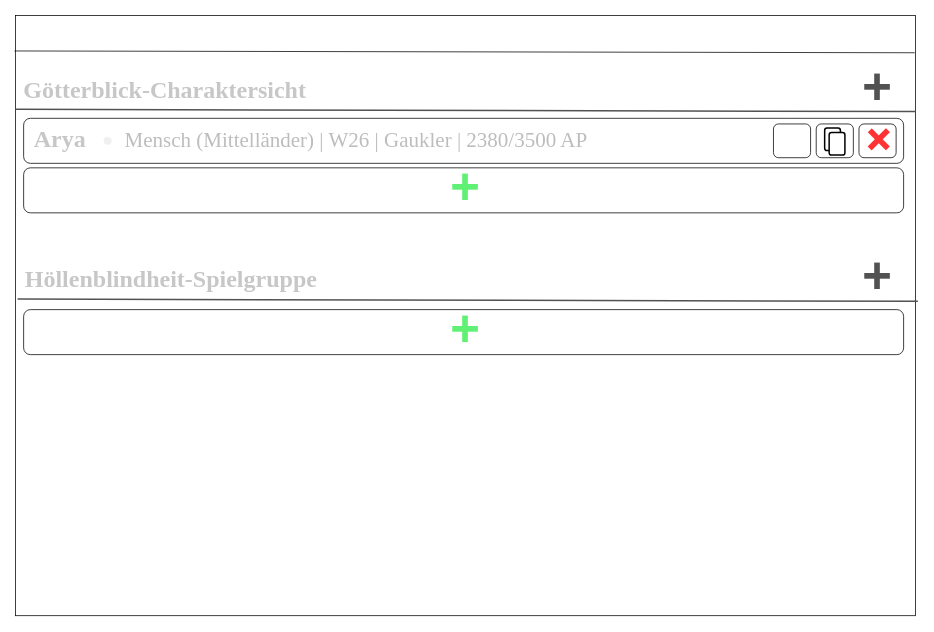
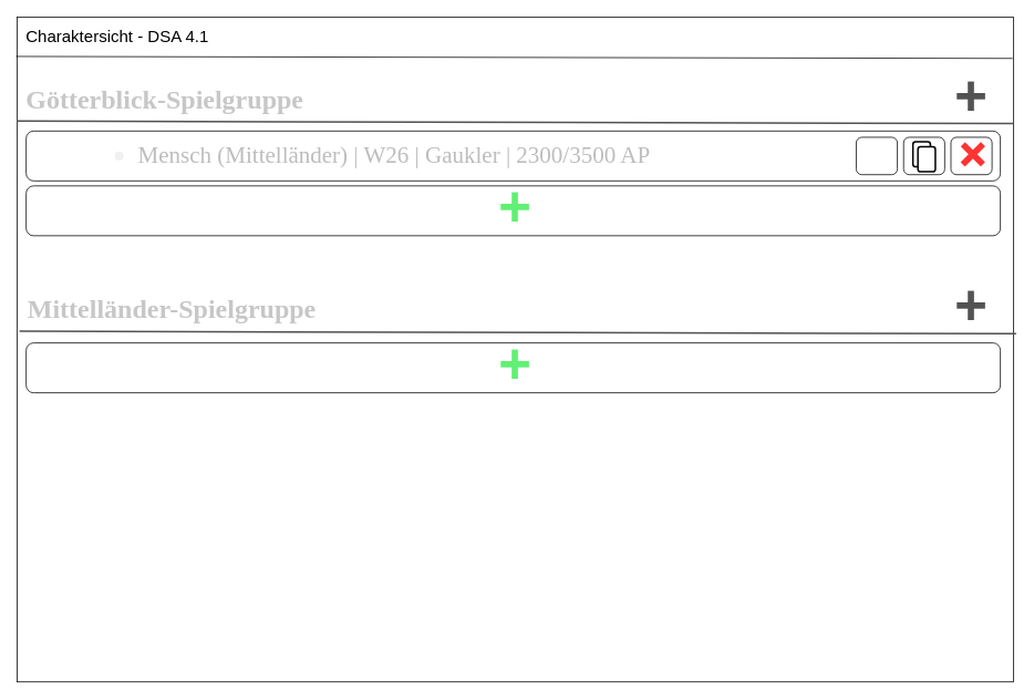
+ <mxCell id="25" value="&lt;div align=&quot;left&quot;&gt;&lt;font style=&quot;font-size: 20px;&quot;&gt;Charaktersicht - DSA 4.1&lt;/font&gt;&lt;br&gt;&lt;/div&gt;" style="text;strokeColor=none;align=left;fillColor=none;html=1;verticalAlign=middle;whiteSpace=wrap;rounded=0;" vertex="1" parent="1"><mxGeometry x="29" y="28" width="505" height="30" as="geometry" /></mxCell>
- <mxCell id="6" value="&lt;div align=&quot;left&quot;&gt;&lt;font face=&quot;Georgia&quot; color=&quot;#c7c7c7&quot;&gt;&lt;b&gt;&lt;font style=&quot;font-size: 32px;&quot;&gt;Götterblick-Charaktersicht&lt;/font&gt;&lt;/b&gt;&lt;/font&gt;&lt;font color=&quot;#c7c7c7&quot;&gt;&lt;br&gt;&lt;/font&gt;&lt;/div&gt;" style="text;strokeColor=none;align=left;fillColor=none;html=1;verticalAlign=middle;whiteSpace=wrap;rounded=0;" vertex="1" parent="1"><mxGeometry x="29" y="105" width="727" height="30" as="geometry" /></mxCell>
+ <mxCell id="6" value="&lt;div align=&quot;left&quot;&gt;&lt;font face=&quot;Georgia&quot; color=&quot;#c7c7c7&quot;&gt;&lt;b&gt;&lt;font style=&quot;font-size: 32px;&quot;&gt;Götterblick-Spielgruppe&lt;/font&gt;&lt;/b&gt;&lt;/font&gt;&lt;font color=&quot;#c7c7c7&quot;&gt;&lt;br&gt;&lt;/font&gt;&lt;/div&gt;" style="text;strokeColor=none;align=left;fillColor=none;html=1;verticalAlign=middle;whiteSpace=wrap;rounded=0;" vertex="1" parent="1"><mxGeometry x="29" y="105" width="727" height="30" as="geometry" /></mxCell>
- <mxCell id="17" value="&lt;div align=&quot;left&quot;&gt;&lt;font face=&quot;Georgia&quot; color=&quot;#c7c7c7&quot;&gt;&lt;b&gt;&lt;font style=&quot;font-size: 32px;&quot;&gt;Arya&lt;/font&gt;&lt;/b&gt;&lt;/font&gt;&lt;font color=&quot;#c7c7c7&quot;&gt;&lt;br&gt;&lt;/font&gt;&lt;/div&gt;" style="text;strokeColor=none;align=left;fillColor=none;html=1;verticalAlign=middle;whiteSpace=wrap;rounded=0;" vertex="1" parent="1"><mxGeometry x="43" y="170" width="91" height="30" as="geometry" /></mxCell>
- <mxCell id="18" value="&lt;div align=&quot;left&quot;&gt;&lt;font style=&quot;font-size: 28px;&quot; face=&quot;Georgia&quot; color=&quot;#bdbdbd&quot;&gt;Mensch (Mittelländer) | W26 | Gaukler | 2380/3500 AP&lt;br&gt;&lt;/font&gt;&lt;/div&gt;" style="text;strokeColor=none;align=left;fillColor=none;html=1;verticalAlign=middle;whiteSpace=wrap;rounded=0;" vertex="1" parent="1"><mxGeometry x="164" y="171" width="850" height="30" as="geometry" /></mxCell>
+ <mxCell id="18" value="&lt;div align=&quot;left&quot;&gt;&lt;font style=&quot;font-size: 28px;&quot; face=&quot;Georgia&quot; color=&quot;#bdbdbd&quot;&gt;Mensch (Mittelländer) | W26 | Gaukler | 2300/3500 AP&lt;br&gt;&lt;/font&gt;&lt;/div&gt;" style="text;strokeColor=none;align=left;fillColor=none;html=1;verticalAlign=middle;whiteSpace=wrap;rounded=0;" vertex="1" parent="1"><mxGeometry x="164" y="171" width="850" height="30" as="geometry" /></mxCell>
- <mxCell id="21" value="&lt;div align=&quot;left&quot;&gt;&lt;font face=&quot;Georgia&quot; color=&quot;#c7c7c7&quot;&gt;&lt;b&gt;&lt;font style=&quot;font-size: 32px;&quot;&gt;Höllenblindheit-Spielgruppe&lt;br&gt;&lt;/font&gt;&lt;/b&gt;&lt;/font&gt;&lt;/div&gt;" style="text;strokeColor=none;align=left;fillColor=none;html=1;verticalAlign=middle;whiteSpace=wrap;rounded=0;" vertex="1" parent="1"><mxGeometry x="31" y="357" width="643" height="30" as="geometry" /></mxCell>
+ <mxCell id="21" value="&lt;div align=&quot;left&quot;&gt;&lt;font face=&quot;Georgia&quot; color=&quot;#c7c7c7&quot;&gt;&lt;b&gt;&lt;font style=&quot;font-size: 32px;&quot;&gt;Mittelländer-Spielgruppe&lt;br&gt;&lt;/font&gt;&lt;/b&gt;&lt;/font&gt;&lt;/div&gt;" style="text;strokeColor=none;align=left;fillColor=none;html=1;verticalAlign=middle;whiteSpace=wrap;rounded=0;" vertex="1" parent="1"><mxGeometry x="31" y="357" width="643" height="30" as="geometry" /></mxCell>
